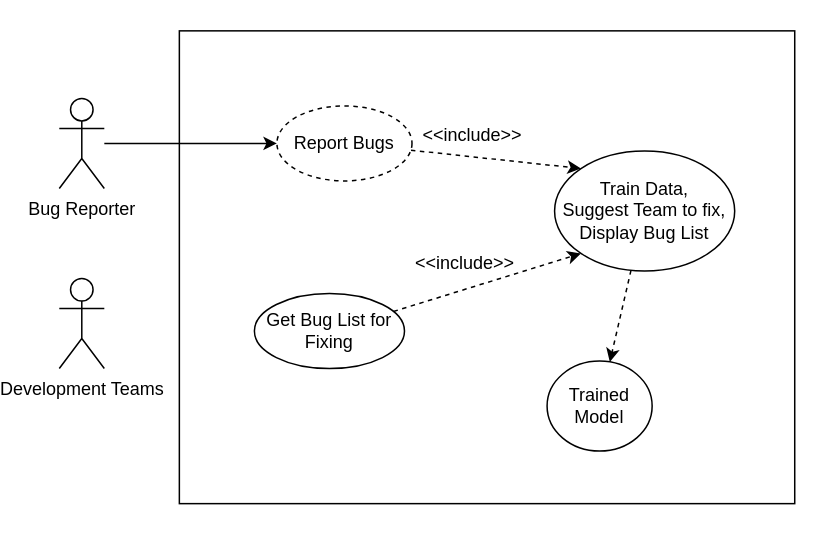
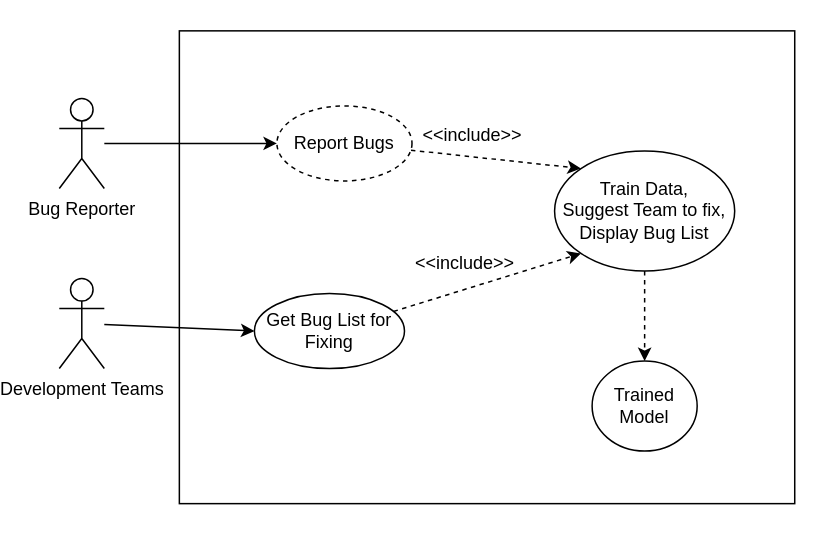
+ <mxCell id="5" style="edgeStyle=none;rounded=0;orthogonalLoop=1;jettySize=auto;html=1;entryX=0;entryY=0.5;entryDx=0;entryDy=0;" parent="1" source="6" target="12" edge="1"><mxGeometry relative="1" as="geometry" /></mxCell>
- <mxCell id="13" value="Trained Model" style="ellipse;whiteSpace=wrap;html=1;" parent="1" vertex="1"><mxGeometry x="345" y="240" width="70" height="60" as="geometry" /></mxCell>
+ <mxCell id="13" value="Trained Model" style="ellipse;whiteSpace=wrap;html=1;" parent="1" vertex="1"><mxGeometry x="375" y="240" width="70" height="60" as="geometry" /></mxCell>
